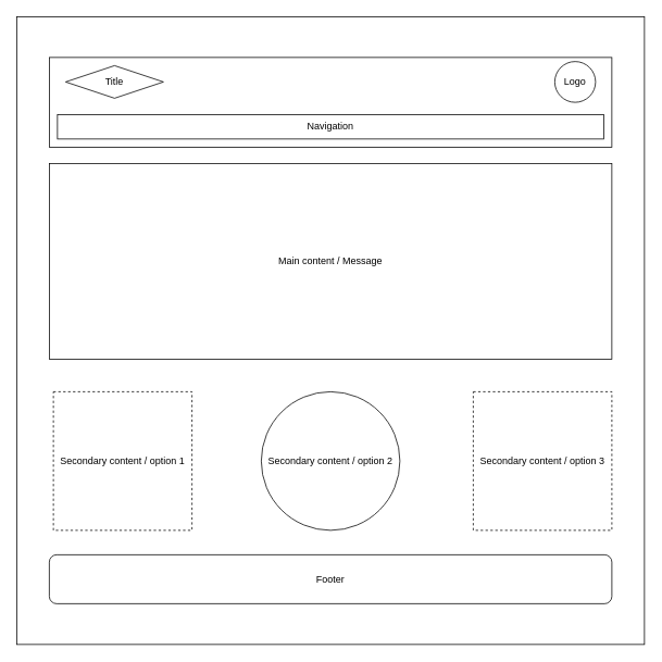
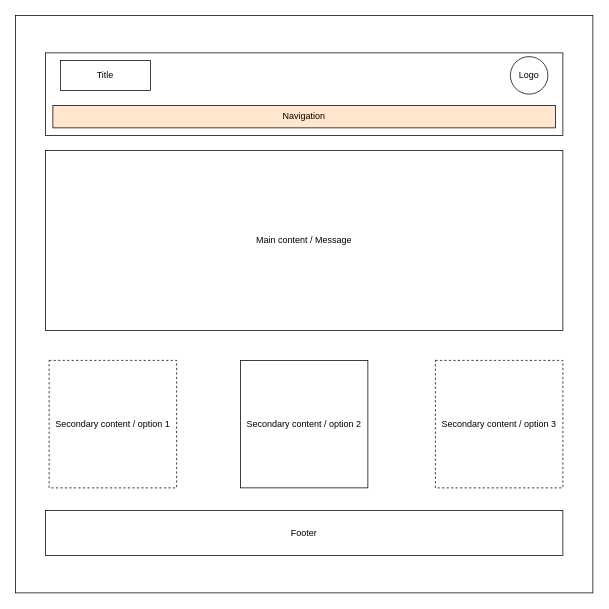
- <mxCell id="8" value="Title" style="rhombus;whiteSpace=wrap;html=1;" vertex="1" parent="1"><mxGeometry x="80" y="80" width="120" height="40" as="geometry" /></mxCell>
+ <mxCell id="8" value="Title" style="rounded=0;whiteSpace=wrap;html=1;" vertex="1" parent="1"><mxGeometry x="80" y="80" width="120" height="40" as="geometry" /></mxCell>
- <mxCell id="7" value="Navigation" style="rounded=0;whiteSpace=wrap;html=1;" vertex="1" parent="1"><mxGeometry x="70" y="140" width="670" height="30" as="geometry" /></mxCell>
+ <mxCell id="7" value="Navigation" style="rounded=0;whiteSpace=wrap;html=1;fillColor=#ffe6cc;" vertex="1" parent="1"><mxGeometry x="70" y="140" width="670" height="30" as="geometry" /></mxCell>
- <mxCell id="10" value="Secondary content / option 2" style="ellipse;whiteSpace=wrap;html=1;aspect=fixed;" vertex="1" parent="1"><mxGeometry x="320" y="480" width="170" height="170" as="geometry" /></mxCell>
+ <mxCell id="10" value="Secondary content / option 2" style="whiteSpace=wrap;html=1;aspect=fixed;" vertex="1" parent="1"><mxGeometry x="320" y="480" width="170" height="170" as="geometry" /></mxCell>
- <mxCell id="6" value="Footer" style="whiteSpace=wrap;html=1;rounded=1;" vertex="1" parent="1"><mxGeometry x="60" y="680" width="690" height="60" as="geometry" /></mxCell>
+ <mxCell id="6" value="Footer" style="rounded=0;whiteSpace=wrap;html=1;" vertex="1" parent="1"><mxGeometry x="60" y="680" width="690" height="60" as="geometry" /></mxCell>
